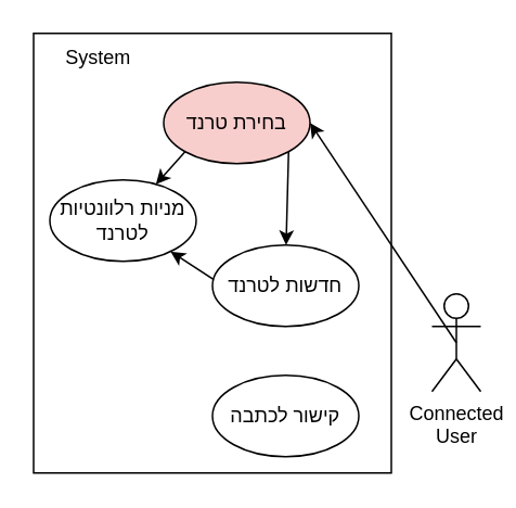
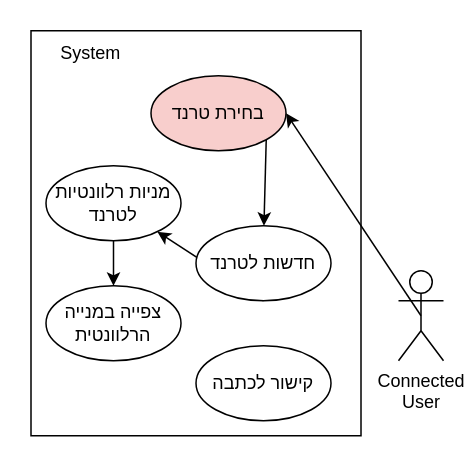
- <mxCell id="4" style="edgeStyle=none;html=1;exitX=0;exitY=1;exitDx=0;exitDy=0;" parent="1" source="6" target="10" edge="1"><mxGeometry relative="1" as="geometry" /></mxCell>
+ <mxCell id="9" style="edgeStyle=none;html=1;exitX=0.5;exitY=1;exitDx=0;exitDy=0;" parent="1" source="10" target="12" edge="1"><mxGeometry relative="1" as="geometry" /></mxCell>
+ <mxCell id="12" value="צפייה במנייה&lt;br&gt;הרלוונטית" style="ellipse;whiteSpace=wrap;html=1;" parent="1" vertex="1"><mxGeometry x="30" y="190" width="90" height="50" as="geometry" /></mxCell>
